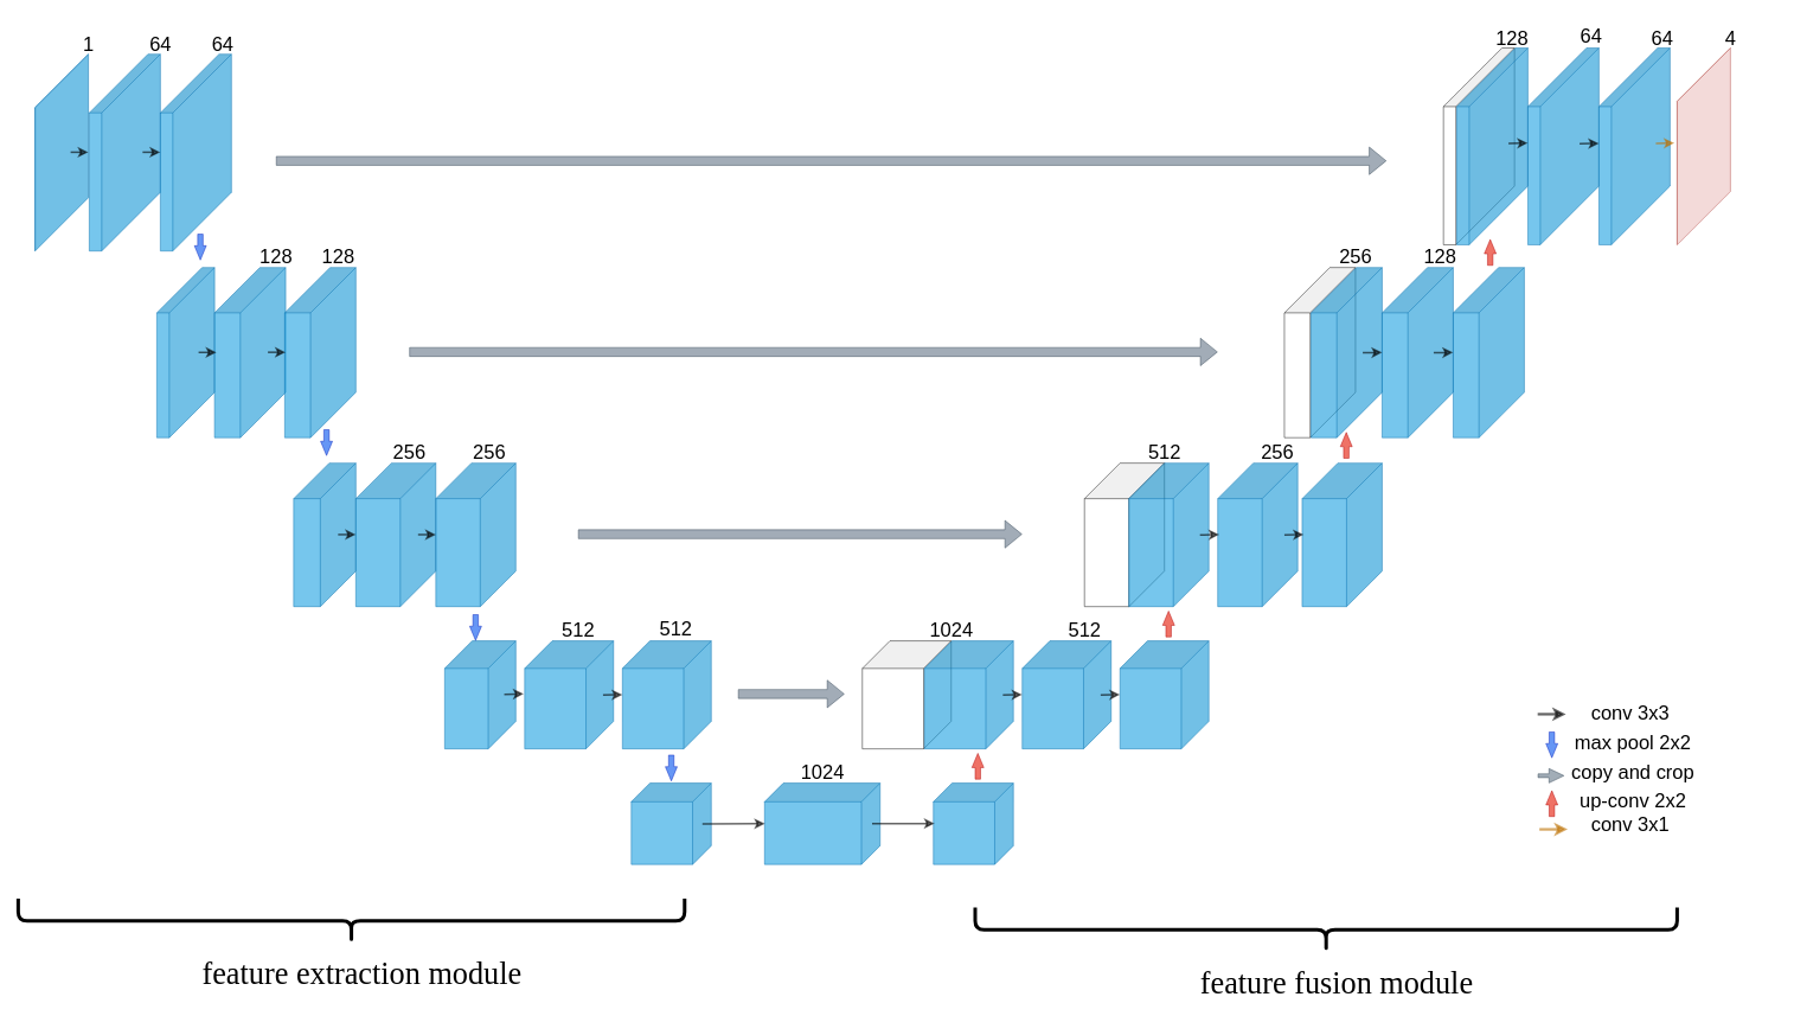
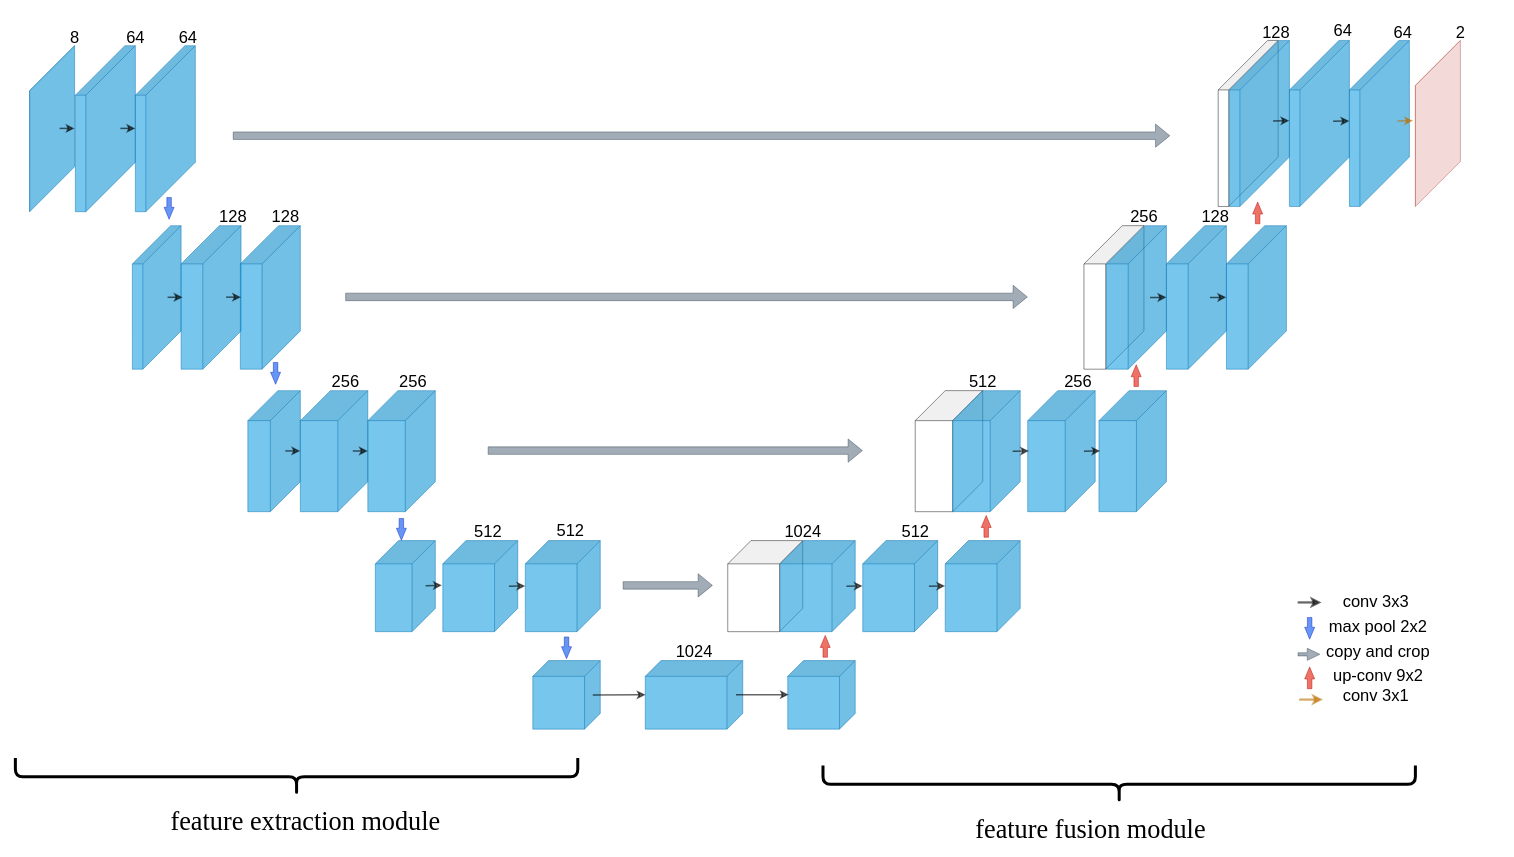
- <mxCell id="83" value="4" style="text;strokeColor=none;fillColor=none;html=1;fontSize=22;fontStyle=0;verticalAlign=middle;align=center;labelBorderColor=none;opacity=60;fontFamily=Helvetica;" parent="1" vertex="1"><mxGeometry x="1897" y="23" width="100" height="40" as="geometry" /></mxCell>
+ <mxCell id="83" value="2" style="text;strokeColor=none;fillColor=none;html=1;fontSize=22;fontStyle=0;verticalAlign=middle;align=center;labelBorderColor=none;opacity=60;fontFamily=Helvetica;" parent="1" vertex="1"><mxGeometry x="1897" y="23" width="100" height="40" as="geometry" /></mxCell>
- <mxCell id="64" value="1" style="text;strokeColor=none;fillColor=none;html=1;fontSize=22;fontStyle=0;verticalAlign=middle;align=center;labelBorderColor=none;opacity=60;fontFamily=Helvetica;" parent="1" vertex="1"><mxGeometry x="49" y="30" width="100" height="40" as="geometry" /></mxCell>
+ <mxCell id="64" value="8" style="text;strokeColor=none;fillColor=none;html=1;fontSize=22;fontStyle=0;verticalAlign=middle;align=center;labelBorderColor=none;opacity=60;fontFamily=Helvetica;" parent="1" vertex="1"><mxGeometry x="49" y="30" width="100" height="40" as="geometry" /></mxCell>
- <mxCell id="92" value="up-conv 2x2" style="text;strokeColor=none;fillColor=none;html=1;fontSize=22;fontStyle=0;verticalAlign=middle;align=center;labelBorderColor=none;opacity=60;fontFamily=Helvetica;" parent="1" vertex="1"><mxGeometry x="1787" y="881.42" width="100" height="40" as="geometry" /></mxCell>
+ <mxCell id="92" value="up-conv 9x2" style="text;strokeColor=none;fillColor=none;html=1;fontSize=22;fontStyle=0;verticalAlign=middle;align=center;labelBorderColor=none;opacity=60;fontFamily=Helvetica;" parent="1" vertex="1"><mxGeometry x="1787" y="881.42" width="100" height="40" as="geometry" /></mxCell>
- <mxCell id="98" value="&lt;font style=&quot;font-size: 35px&quot; face=&quot;Times New Roman&quot;&gt;feature&amp;nbsp;fusion module&amp;nbsp;&lt;/font&gt;" style="text;html=1;align=center;verticalAlign=middle;resizable=0;points=[];autosize=1;" vertex="1" parent="1"><mxGeometry x="1343" y="1090" width="330" height="30" as="geometry" /></mxCell>
+ <mxCell id="98" value="&lt;font style=&quot;font-size: 35px&quot; face=&quot;Times New Roman&quot;&gt;feature&amp;nbsp;fusion module&amp;nbsp;&lt;/font&gt;" style="text;html=1;align=center;verticalAlign=middle;resizable=0;points=[];autosize=1;" vertex="1" parent="1"><mxGeometry x="1293" y="1090" width="330" height="30" as="geometry" /></mxCell>
